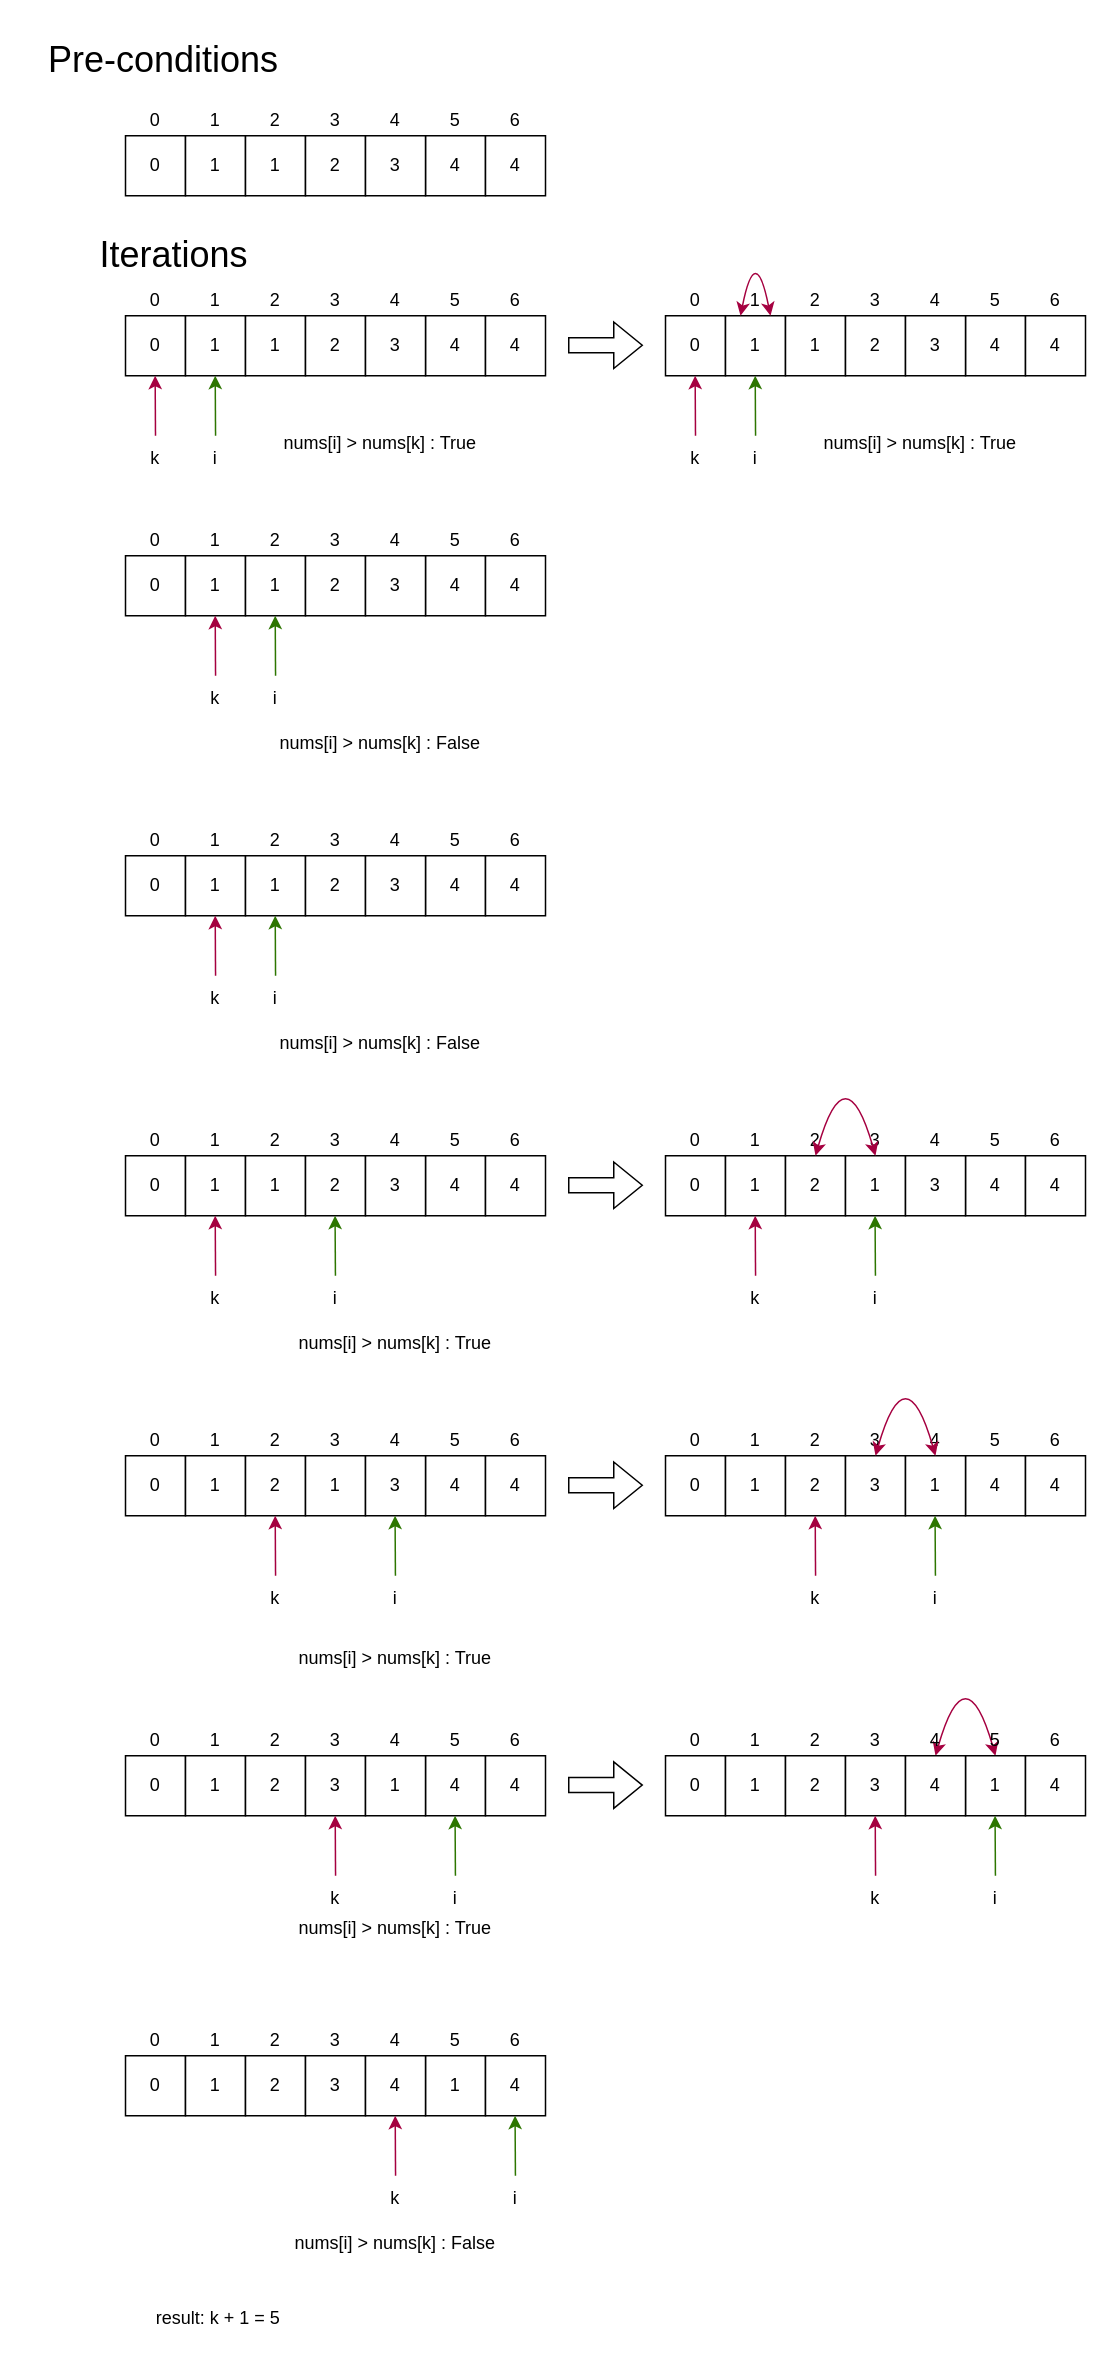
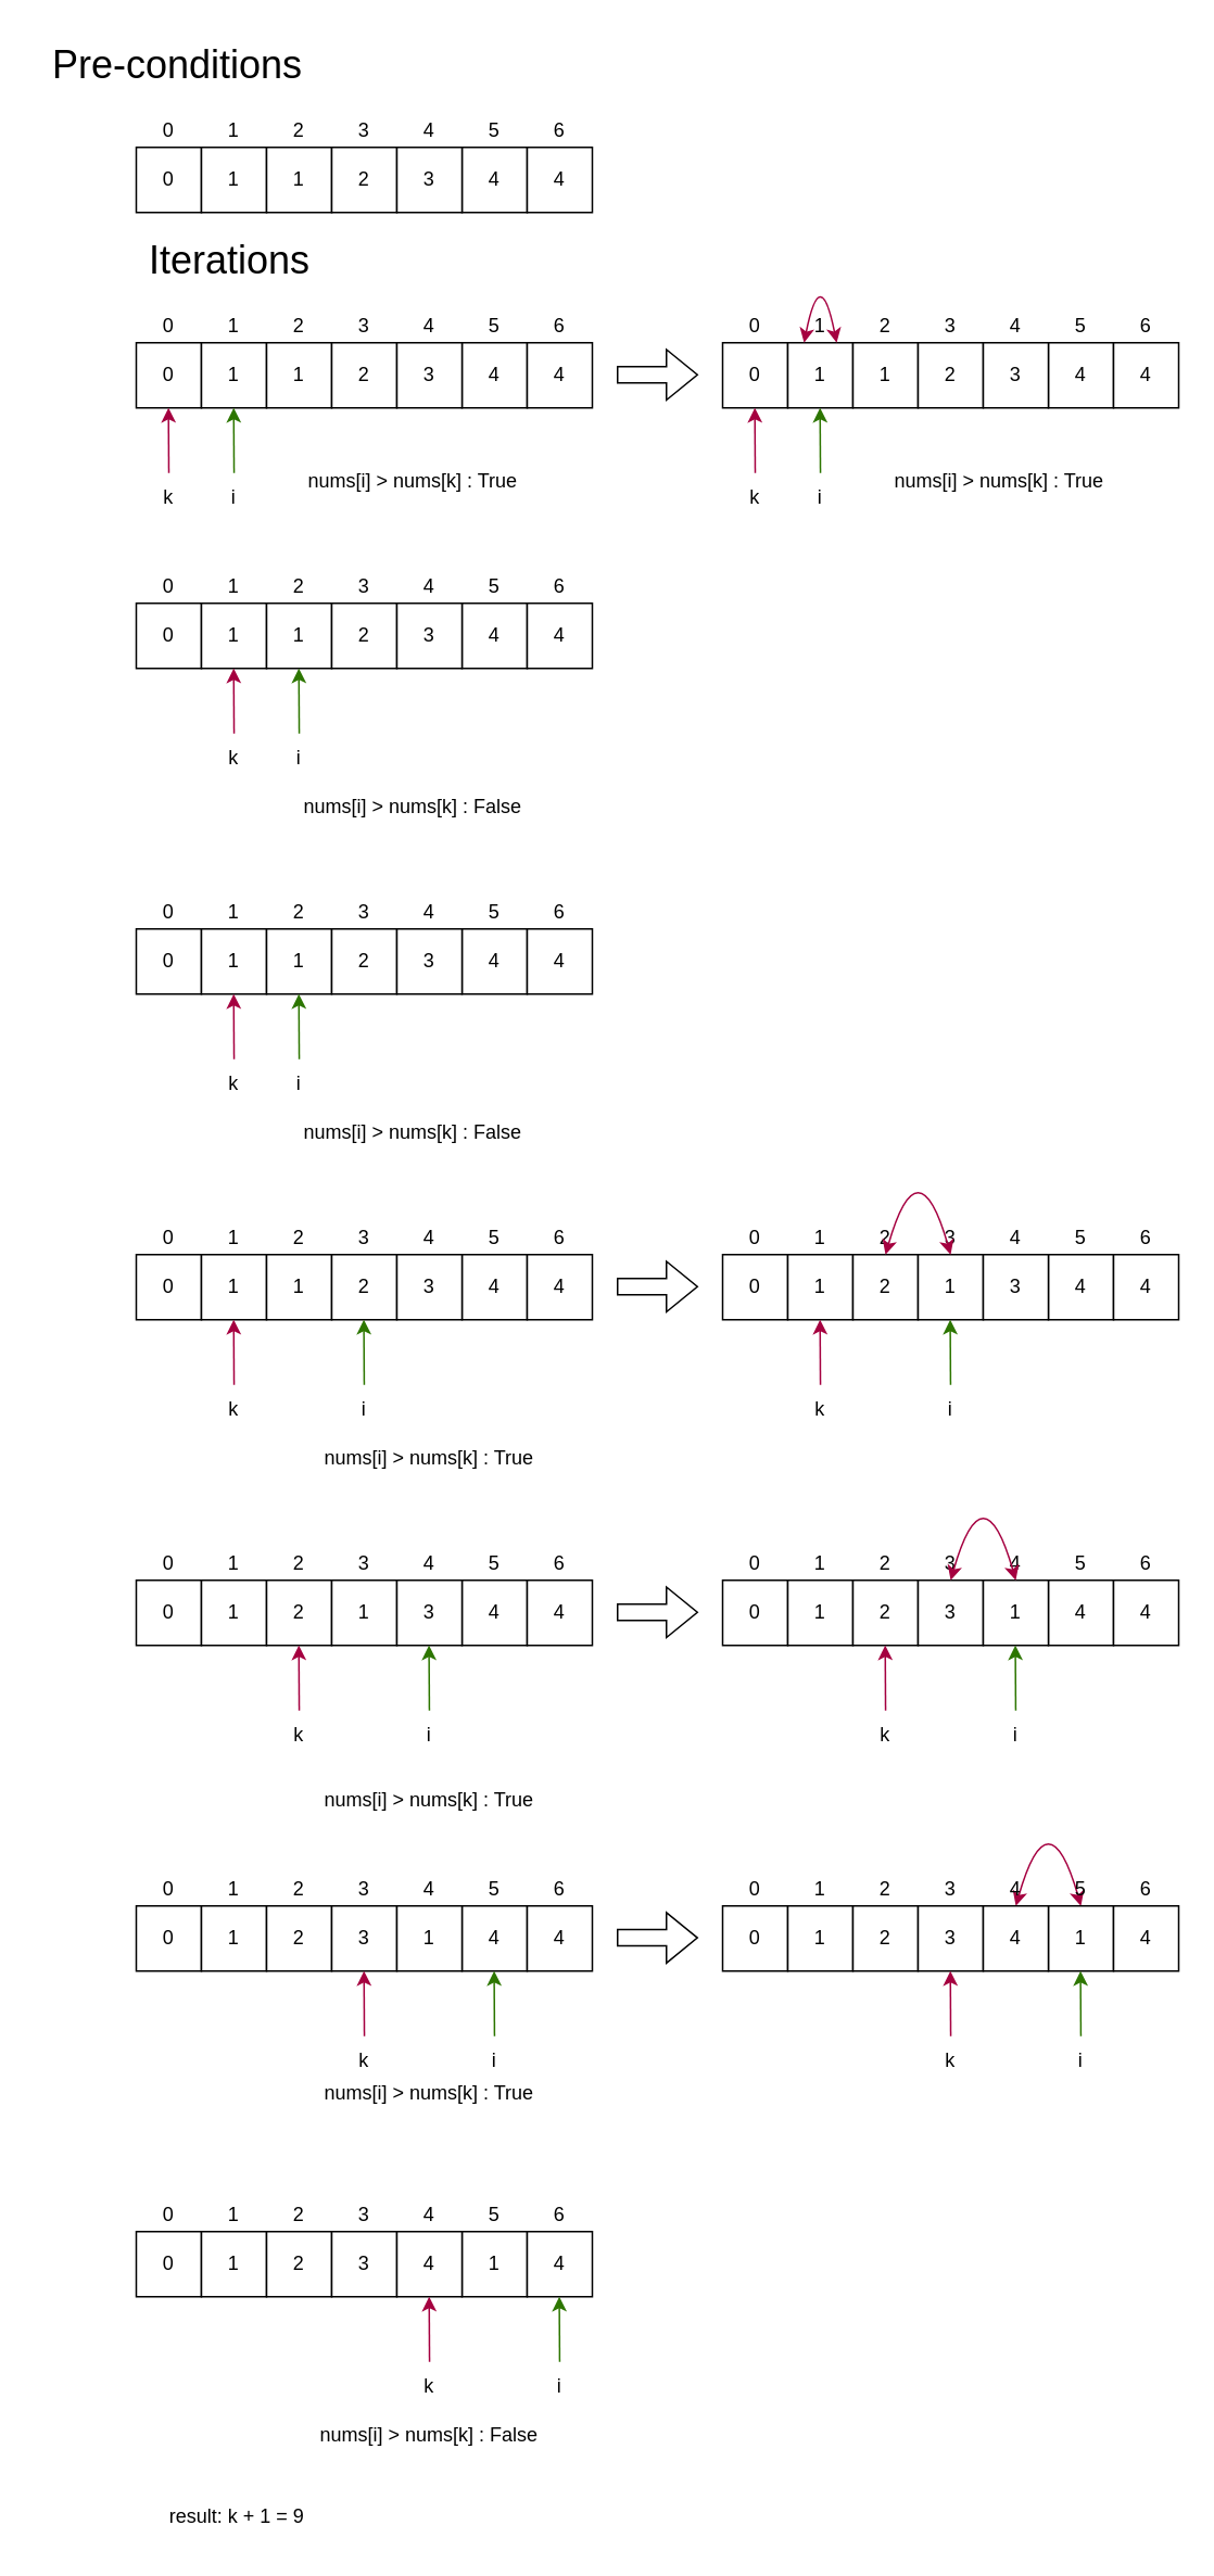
- <mxCell id="36" value="Iterations" style="text;html=1;strokeColor=none;fillColor=none;align=center;verticalAlign=middle;whiteSpace=wrap;rounded=0;fontSize=24;" vertex="1" parent="1"><mxGeometry x="28" y="150" width="175" height="40" as="geometry" /></mxCell>
+ <mxCell id="36" value="Iterations" style="text;html=1;strokeColor=none;fillColor=none;align=center;verticalAlign=middle;whiteSpace=wrap;rounded=0;fontSize=24;" vertex="1" parent="1"><mxGeometry x="53" y="140" width="175" height="40" as="geometry" /></mxCell>
- <mxCell id="232" value="result: k + 1 = 5" style="text;html=1;strokeColor=none;fillColor=none;align=center;verticalAlign=middle;whiteSpace=wrap;rounded=0;" vertex="1" parent="1"><mxGeometry x="85.5" y="1530" width="117.5" height="30" as="geometry" /></mxCell>
+ <mxCell id="232" value="result: k + 1 = 9" style="text;html=1;strokeColor=none;fillColor=none;align=center;verticalAlign=middle;whiteSpace=wrap;rounded=0;" vertex="1" parent="1"><mxGeometry x="85.5" y="1530" width="117.5" height="30" as="geometry" /></mxCell>
